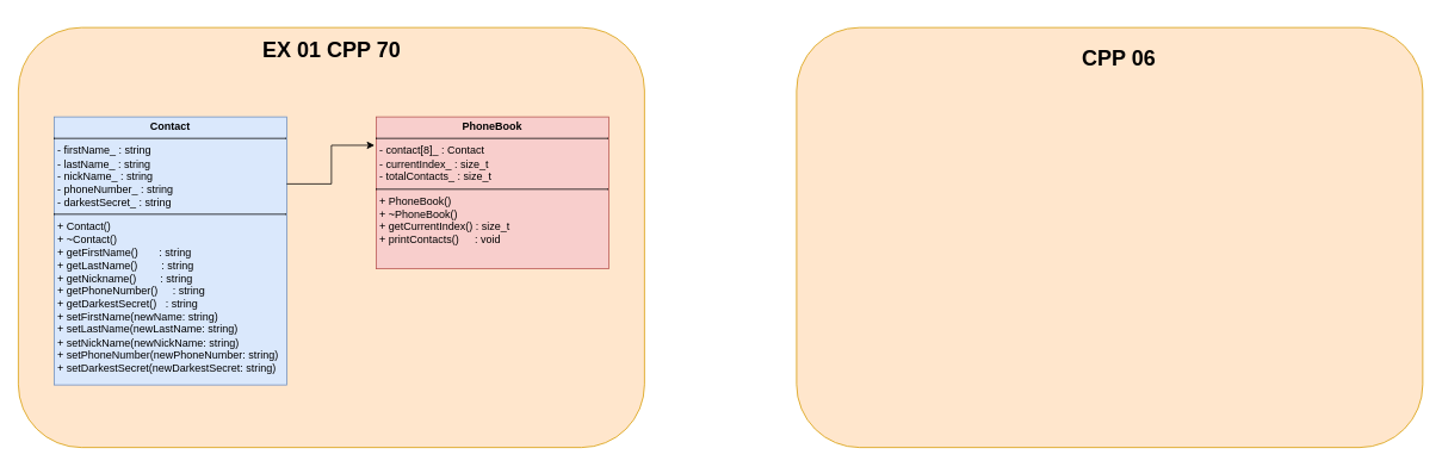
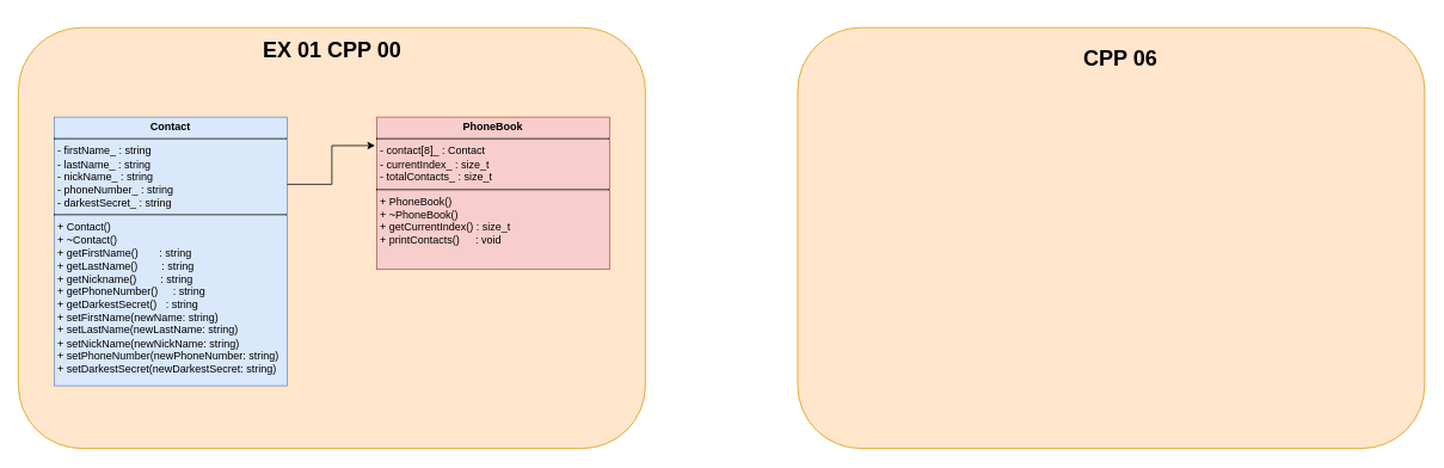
- <mxCell id="7" value="&lt;h1&gt;&lt;b&gt;EX 01 CPP 70&lt;/b&gt;&lt;/h1&gt;" style="text;html=1;align=center;verticalAlign=middle;resizable=0;points=[];autosize=1;strokeColor=none;fillColor=none;" parent="1" vertex="1"><mxGeometry x="280" y="20" width="180" height="70" as="geometry" /></mxCell>
+ <mxCell id="7" value="&lt;h1&gt;&lt;b&gt;EX 01 CPP 00&lt;/b&gt;&lt;/h1&gt;" style="text;html=1;align=center;verticalAlign=middle;resizable=0;points=[];autosize=1;strokeColor=none;fillColor=none;" parent="1" vertex="1"><mxGeometry x="280" y="20" width="180" height="70" as="geometry" /></mxCell>
